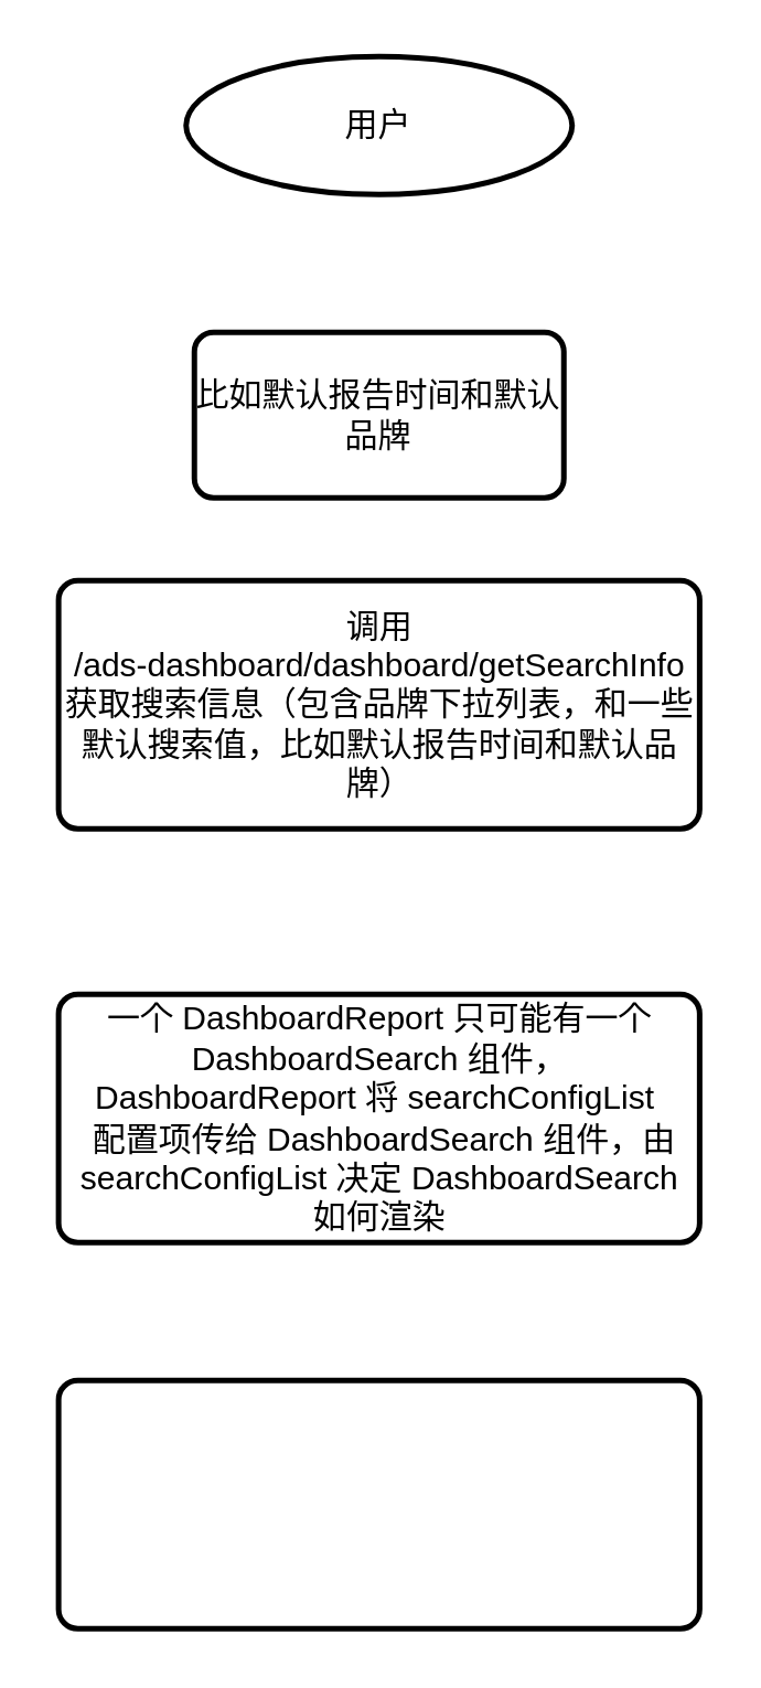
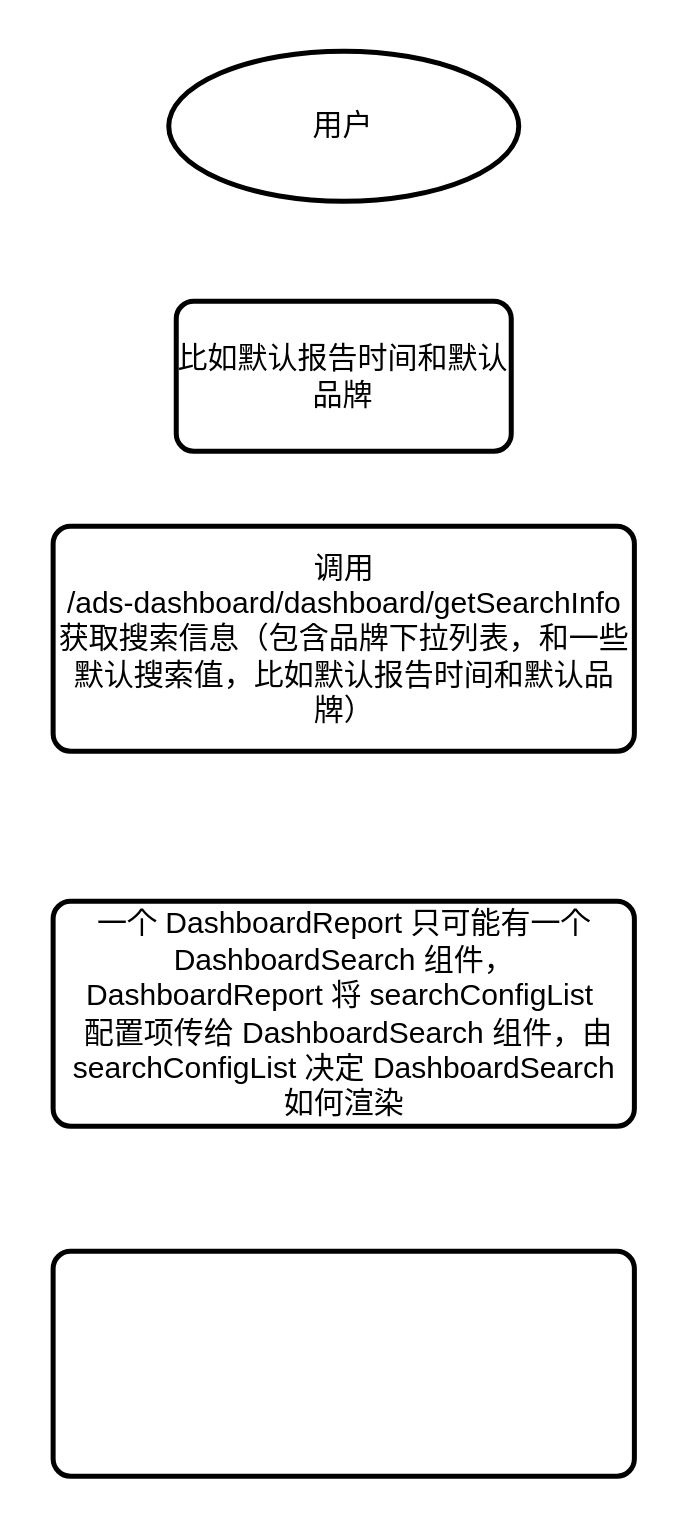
- <mxCell id="2" value="用户" style="strokeWidth=2;html=1;shape=mxgraph.flowchart.start_2;whiteSpace=wrap;" vertex="1" parent="1"><mxGeometry x="67" y="20" width="140" height="50" as="geometry" /></mxCell>
+ <mxCell id="2" value="用户" style="strokeWidth=2;html=1;shape=mxgraph.flowchart.start_2;whiteSpace=wrap;" vertex="1" parent="1"><mxGeometry x="67" y="20" width="140" height="60" as="geometry" /></mxCell>
